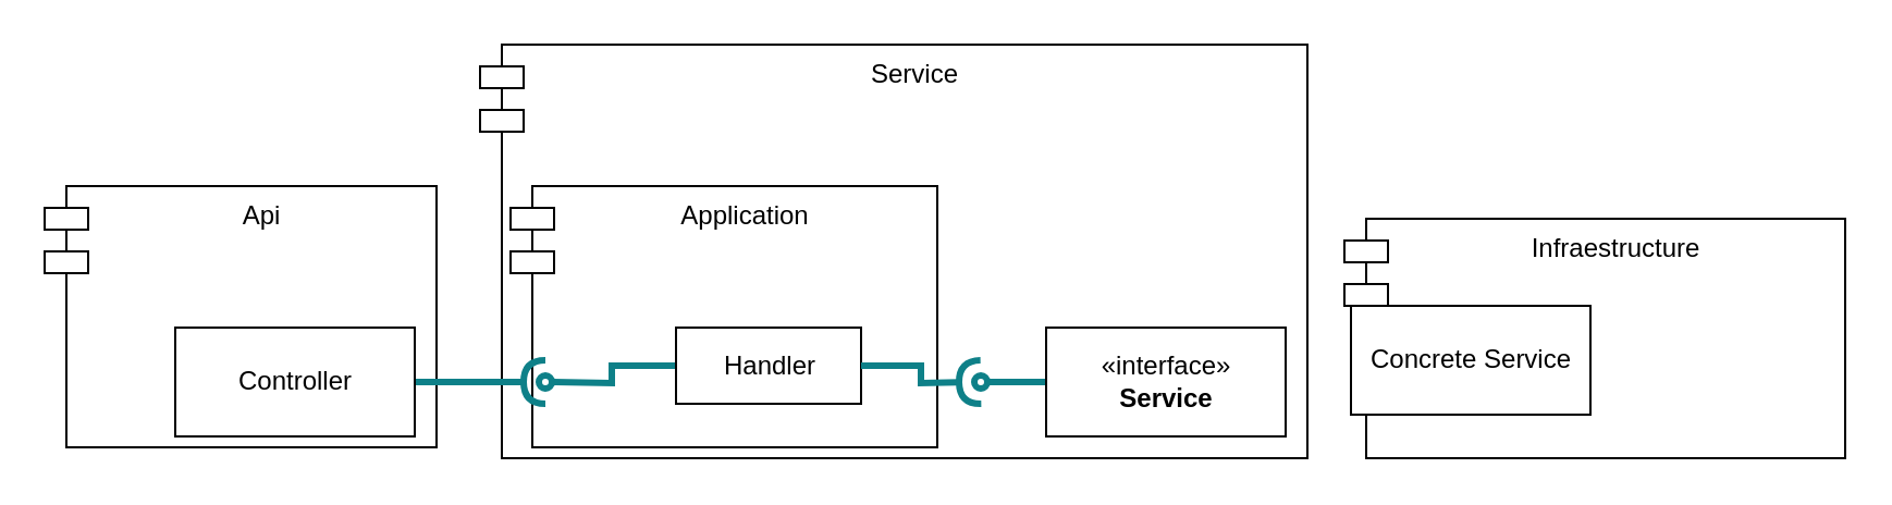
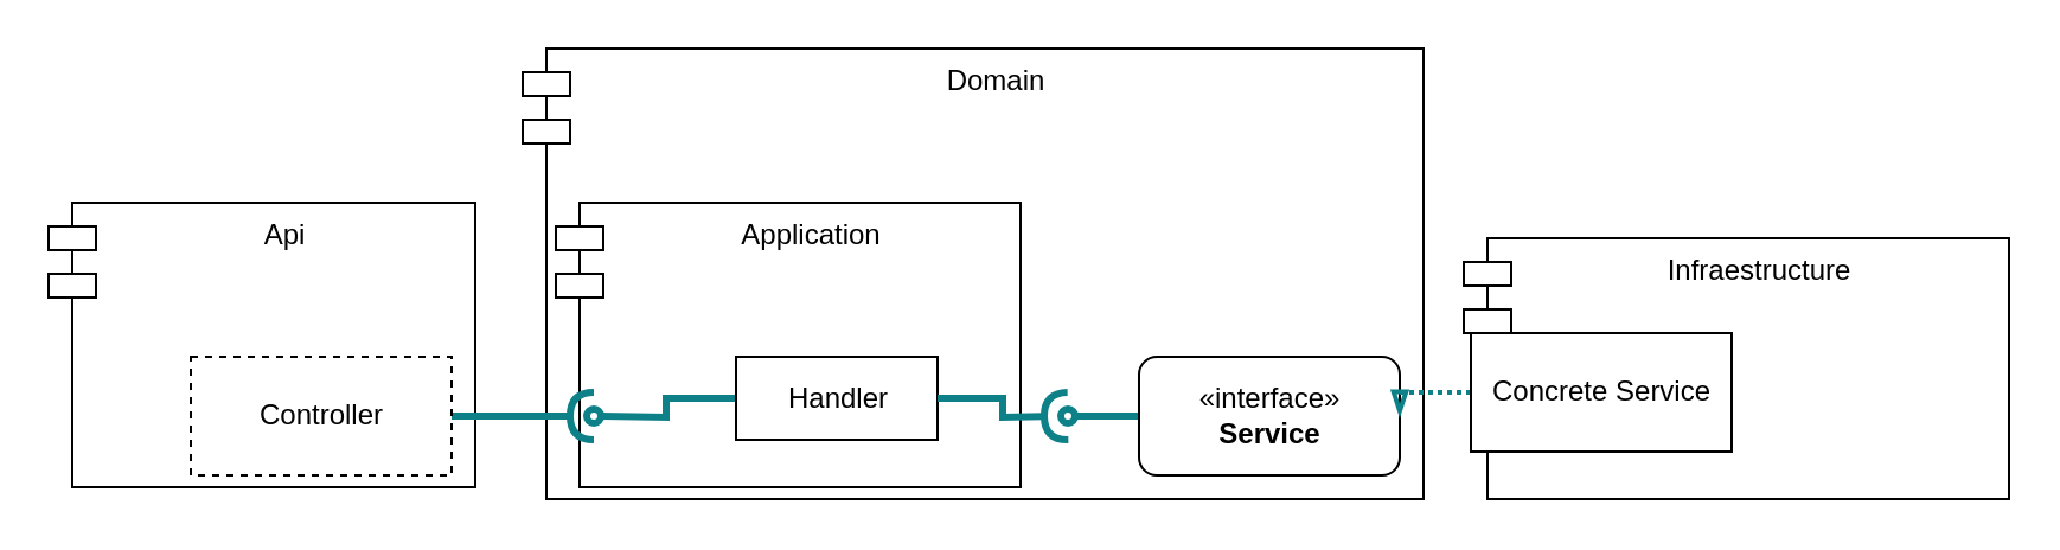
- <mxCell id="2" value="Service" style="shape=module;align=left;spacingLeft=20;align=center;verticalAlign=top;" parent="1" vertex="1"><mxGeometry x="220" y="20" width="380" height="190" as="geometry" /></mxCell>
+ <mxCell id="2" value="Domain" style="shape=module;align=left;spacingLeft=20;align=center;verticalAlign=top;" parent="1" vertex="1"><mxGeometry x="220" y="20" width="380" height="190" as="geometry" /></mxCell>
+ <mxCell id="10" style="edgeStyle=orthogonalEdgeStyle;rounded=0;orthogonalLoop=1;jettySize=auto;html=1;exitX=0;exitY=0.5;exitDx=0;exitDy=0;entryX=1;entryY=0.5;entryDx=0;entryDy=0;endArrow=blockThin;endFill=0;strokeWidth=2;dashed=1;dashPattern=1 1;fillColor=#b0e3e6;strokeColor=#0e8088;" parent="1" source="11" target="7" edge="1"><mxGeometry relative="1" as="geometry" /></mxCell>
- <mxCell id="9" value="Controller" style="html=1;" parent="1" vertex="1"><mxGeometry x="80" y="150" width="110" height="50" as="geometry" /></mxCell>
+ <mxCell id="9" value="Controller" style="html=1;dashed=1;" parent="1" vertex="1"><mxGeometry x="80" y="150" width="110" height="50" as="geometry" /></mxCell>
- <mxCell id="7" value="«interface»&lt;br&gt;&lt;b&gt;Service&lt;/b&gt;" style="html=1;" parent="1" vertex="1"><mxGeometry x="480" y="150" width="110" height="50" as="geometry" /></mxCell>
+ <mxCell id="7" value="«interface»&lt;br&gt;&lt;b&gt;Service&lt;/b&gt;" style="html=1;rounded=1;" parent="1" vertex="1"><mxGeometry x="480" y="150" width="110" height="50" as="geometry" /></mxCell>
